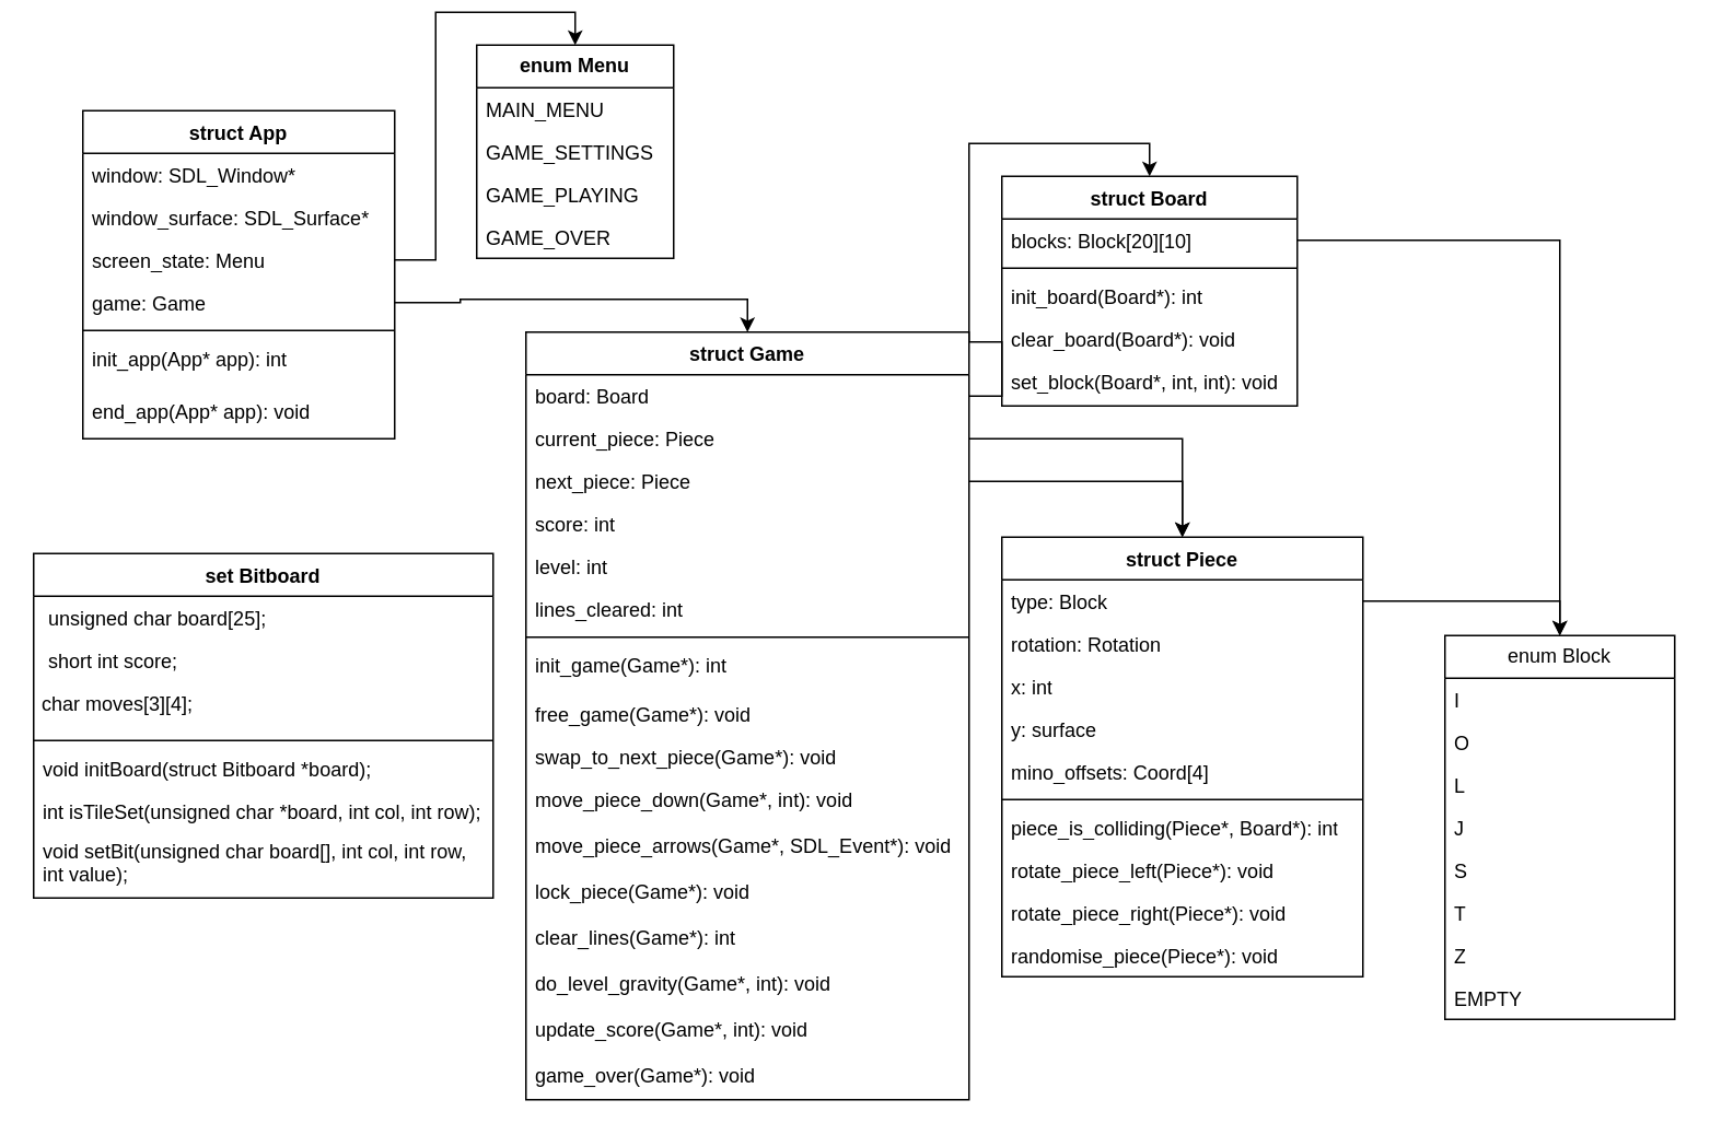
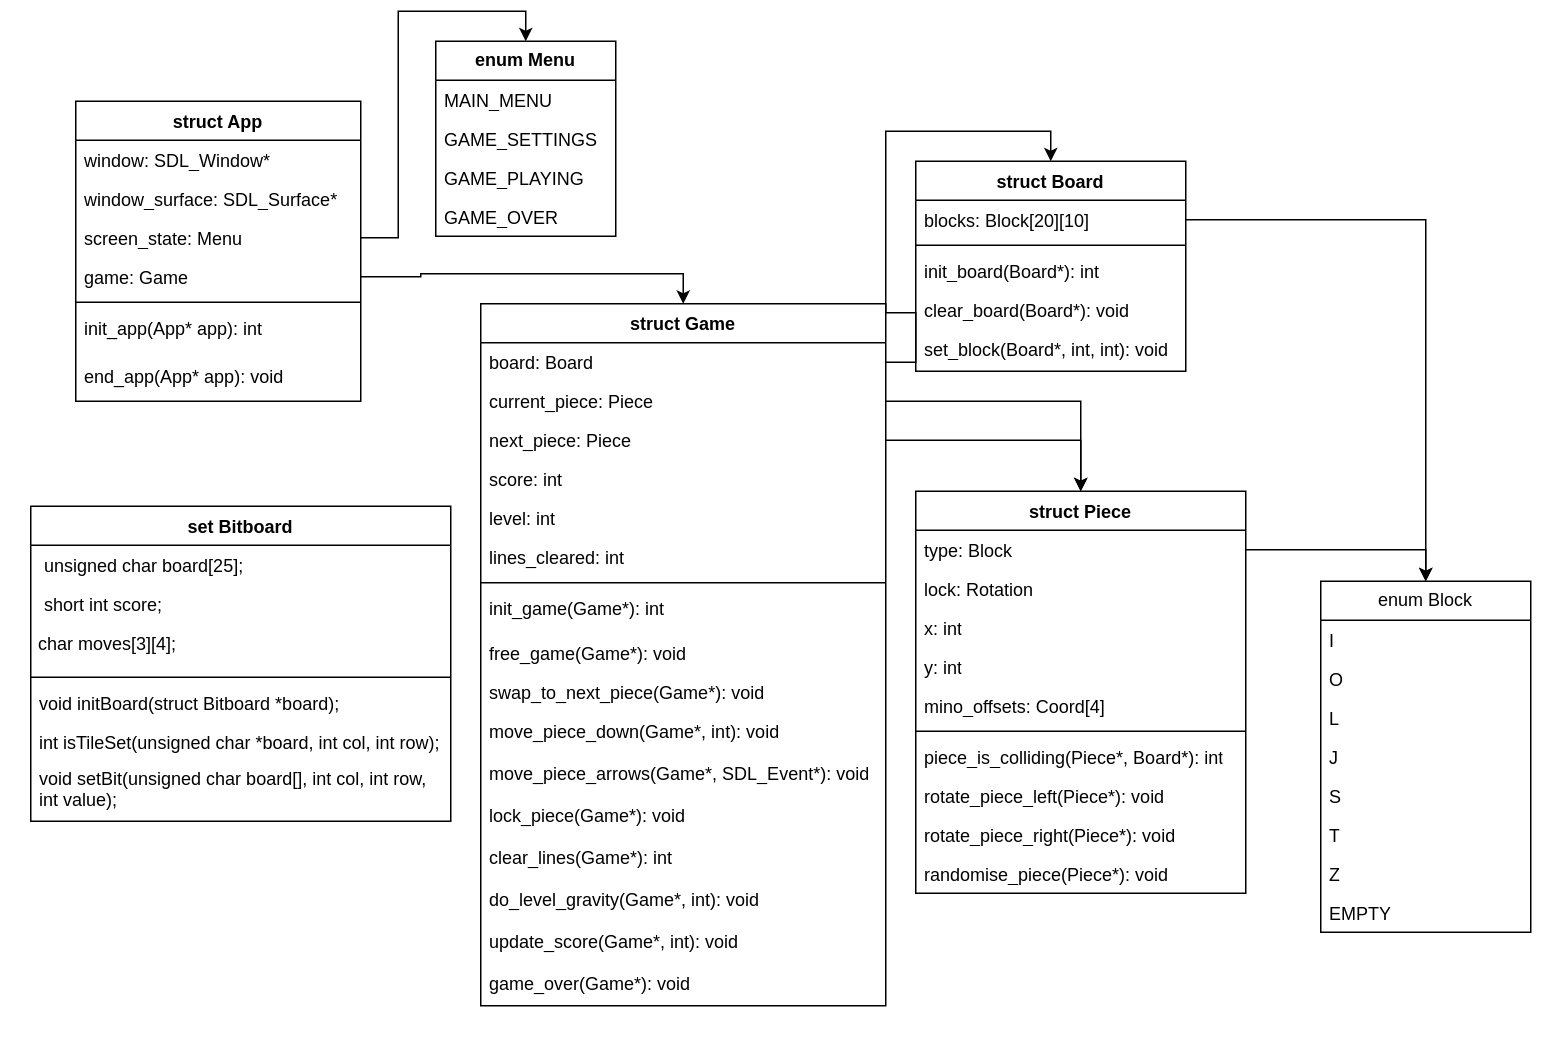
- <mxCell id="37" value="rotation: Rotation" style="text;strokeColor=none;fillColor=none;align=left;verticalAlign=top;spacingLeft=4;spacingRight=4;overflow=hidden;rotatable=0;points=[[0,0.5],[1,0.5]];portConstraint=eastwest;whiteSpace=wrap;html=1;" parent="35" vertex="1"><mxGeometry y="52" width="220" height="26" as="geometry" /></mxCell>
+ <mxCell id="37" value="lock: Rotation" style="text;strokeColor=none;fillColor=none;align=left;verticalAlign=top;spacingLeft=4;spacingRight=4;overflow=hidden;rotatable=0;points=[[0,0.5],[1,0.5]];portConstraint=eastwest;whiteSpace=wrap;html=1;" parent="35" vertex="1"><mxGeometry y="52" width="220" height="26" as="geometry" /></mxCell>
- <mxCell id="39" value="y: surface" style="text;strokeColor=none;fillColor=none;align=left;verticalAlign=top;spacingLeft=4;spacingRight=4;overflow=hidden;rotatable=0;points=[[0,0.5],[1,0.5]];portConstraint=eastwest;whiteSpace=wrap;html=1;" parent="35" vertex="1"><mxGeometry y="104" width="220" height="26" as="geometry" /></mxCell>
+ <mxCell id="39" value="y: int" style="text;strokeColor=none;fillColor=none;align=left;verticalAlign=top;spacingLeft=4;spacingRight=4;overflow=hidden;rotatable=0;points=[[0,0.5],[1,0.5]];portConstraint=eastwest;whiteSpace=wrap;html=1;" parent="35" vertex="1"><mxGeometry y="104" width="220" height="26" as="geometry" /></mxCell>
